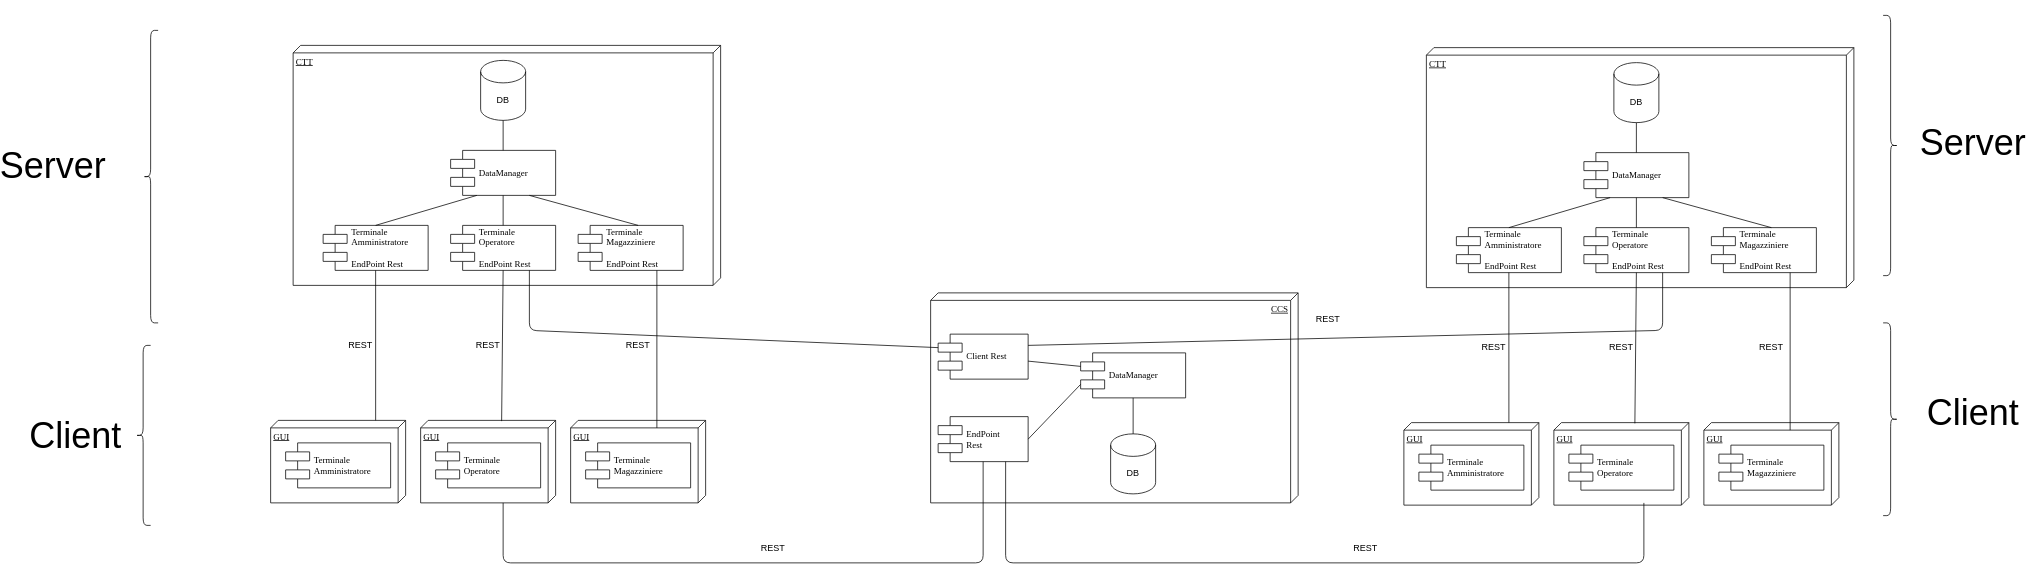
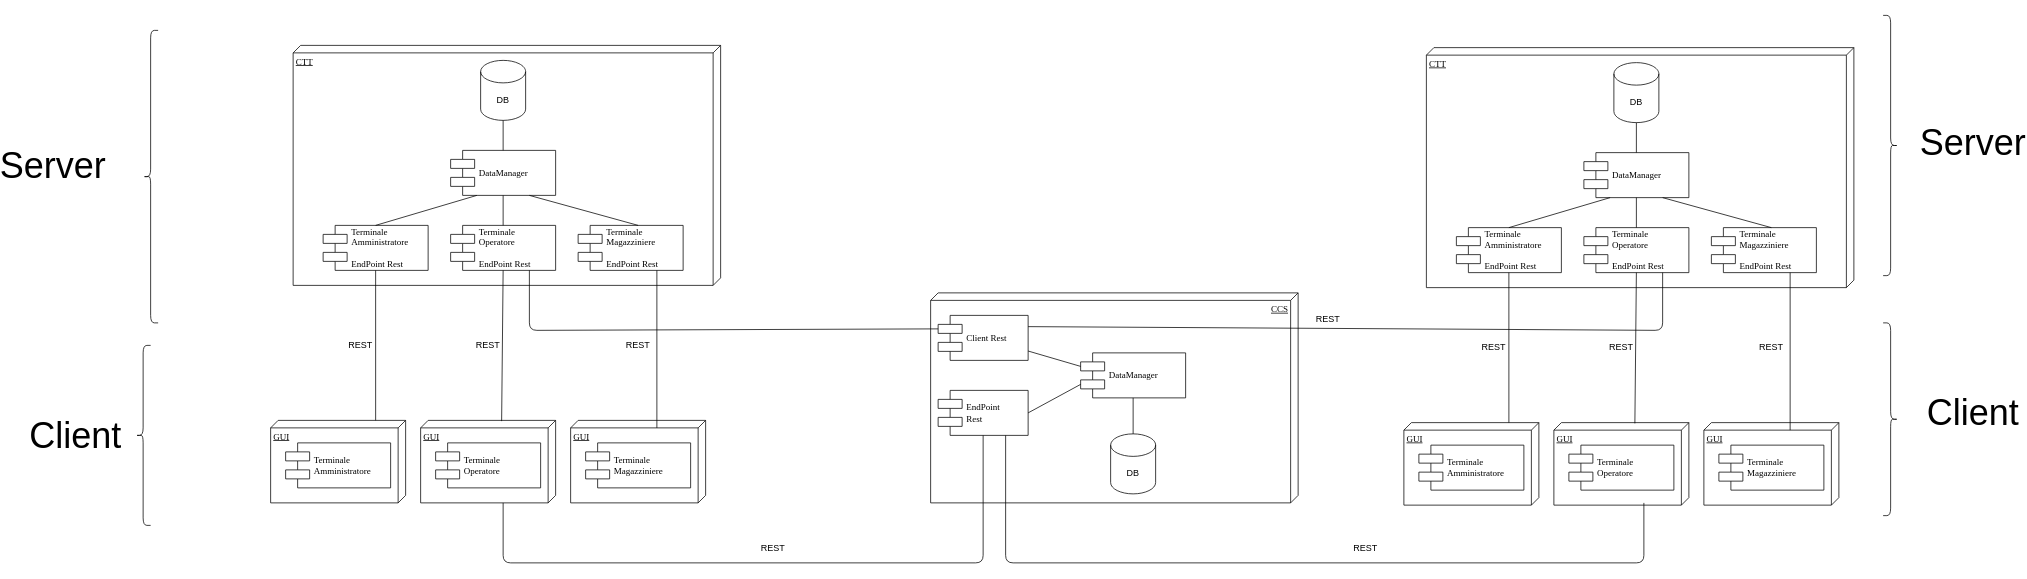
- <mxCell id="30" value="Client Rest" style="shape=component;align=left;spacingLeft=36;rounded=0;shadow=0;comic=0;labelBackgroundColor=none;strokeWidth=1;fontFamily=Verdana;fontSize=12;html=1;" parent="1" vertex="1"><mxGeometry x="1220" y="445" width="120" height="60" as="geometry" /></mxCell>
+ <mxCell id="30" value="Client Rest" style="shape=component;align=left;spacingLeft=36;rounded=0;shadow=0;comic=0;labelBackgroundColor=none;strokeWidth=1;fontFamily=Verdana;fontSize=12;html=1;" parent="1" vertex="1"><mxGeometry x="1220" y="420" width="120" height="60" as="geometry" /></mxCell>
- <mxCell id="5" value="EndPoint&lt;br&gt;Rest" style="shape=component;align=left;spacingLeft=36;rounded=0;shadow=0;comic=0;labelBackgroundColor=none;strokeWidth=1;fontFamily=Verdana;fontSize=12;html=1;" parent="1" vertex="1"><mxGeometry x="1220" y="555" width="120" height="60" as="geometry" /></mxCell>
+ <mxCell id="5" value="EndPoint&lt;br&gt;Rest" style="shape=component;align=left;spacingLeft=36;rounded=0;shadow=0;comic=0;labelBackgroundColor=none;strokeWidth=1;fontFamily=Verdana;fontSize=12;html=1;" parent="1" vertex="1"><mxGeometry x="1220" y="520" width="120" height="60" as="geometry" /></mxCell>
